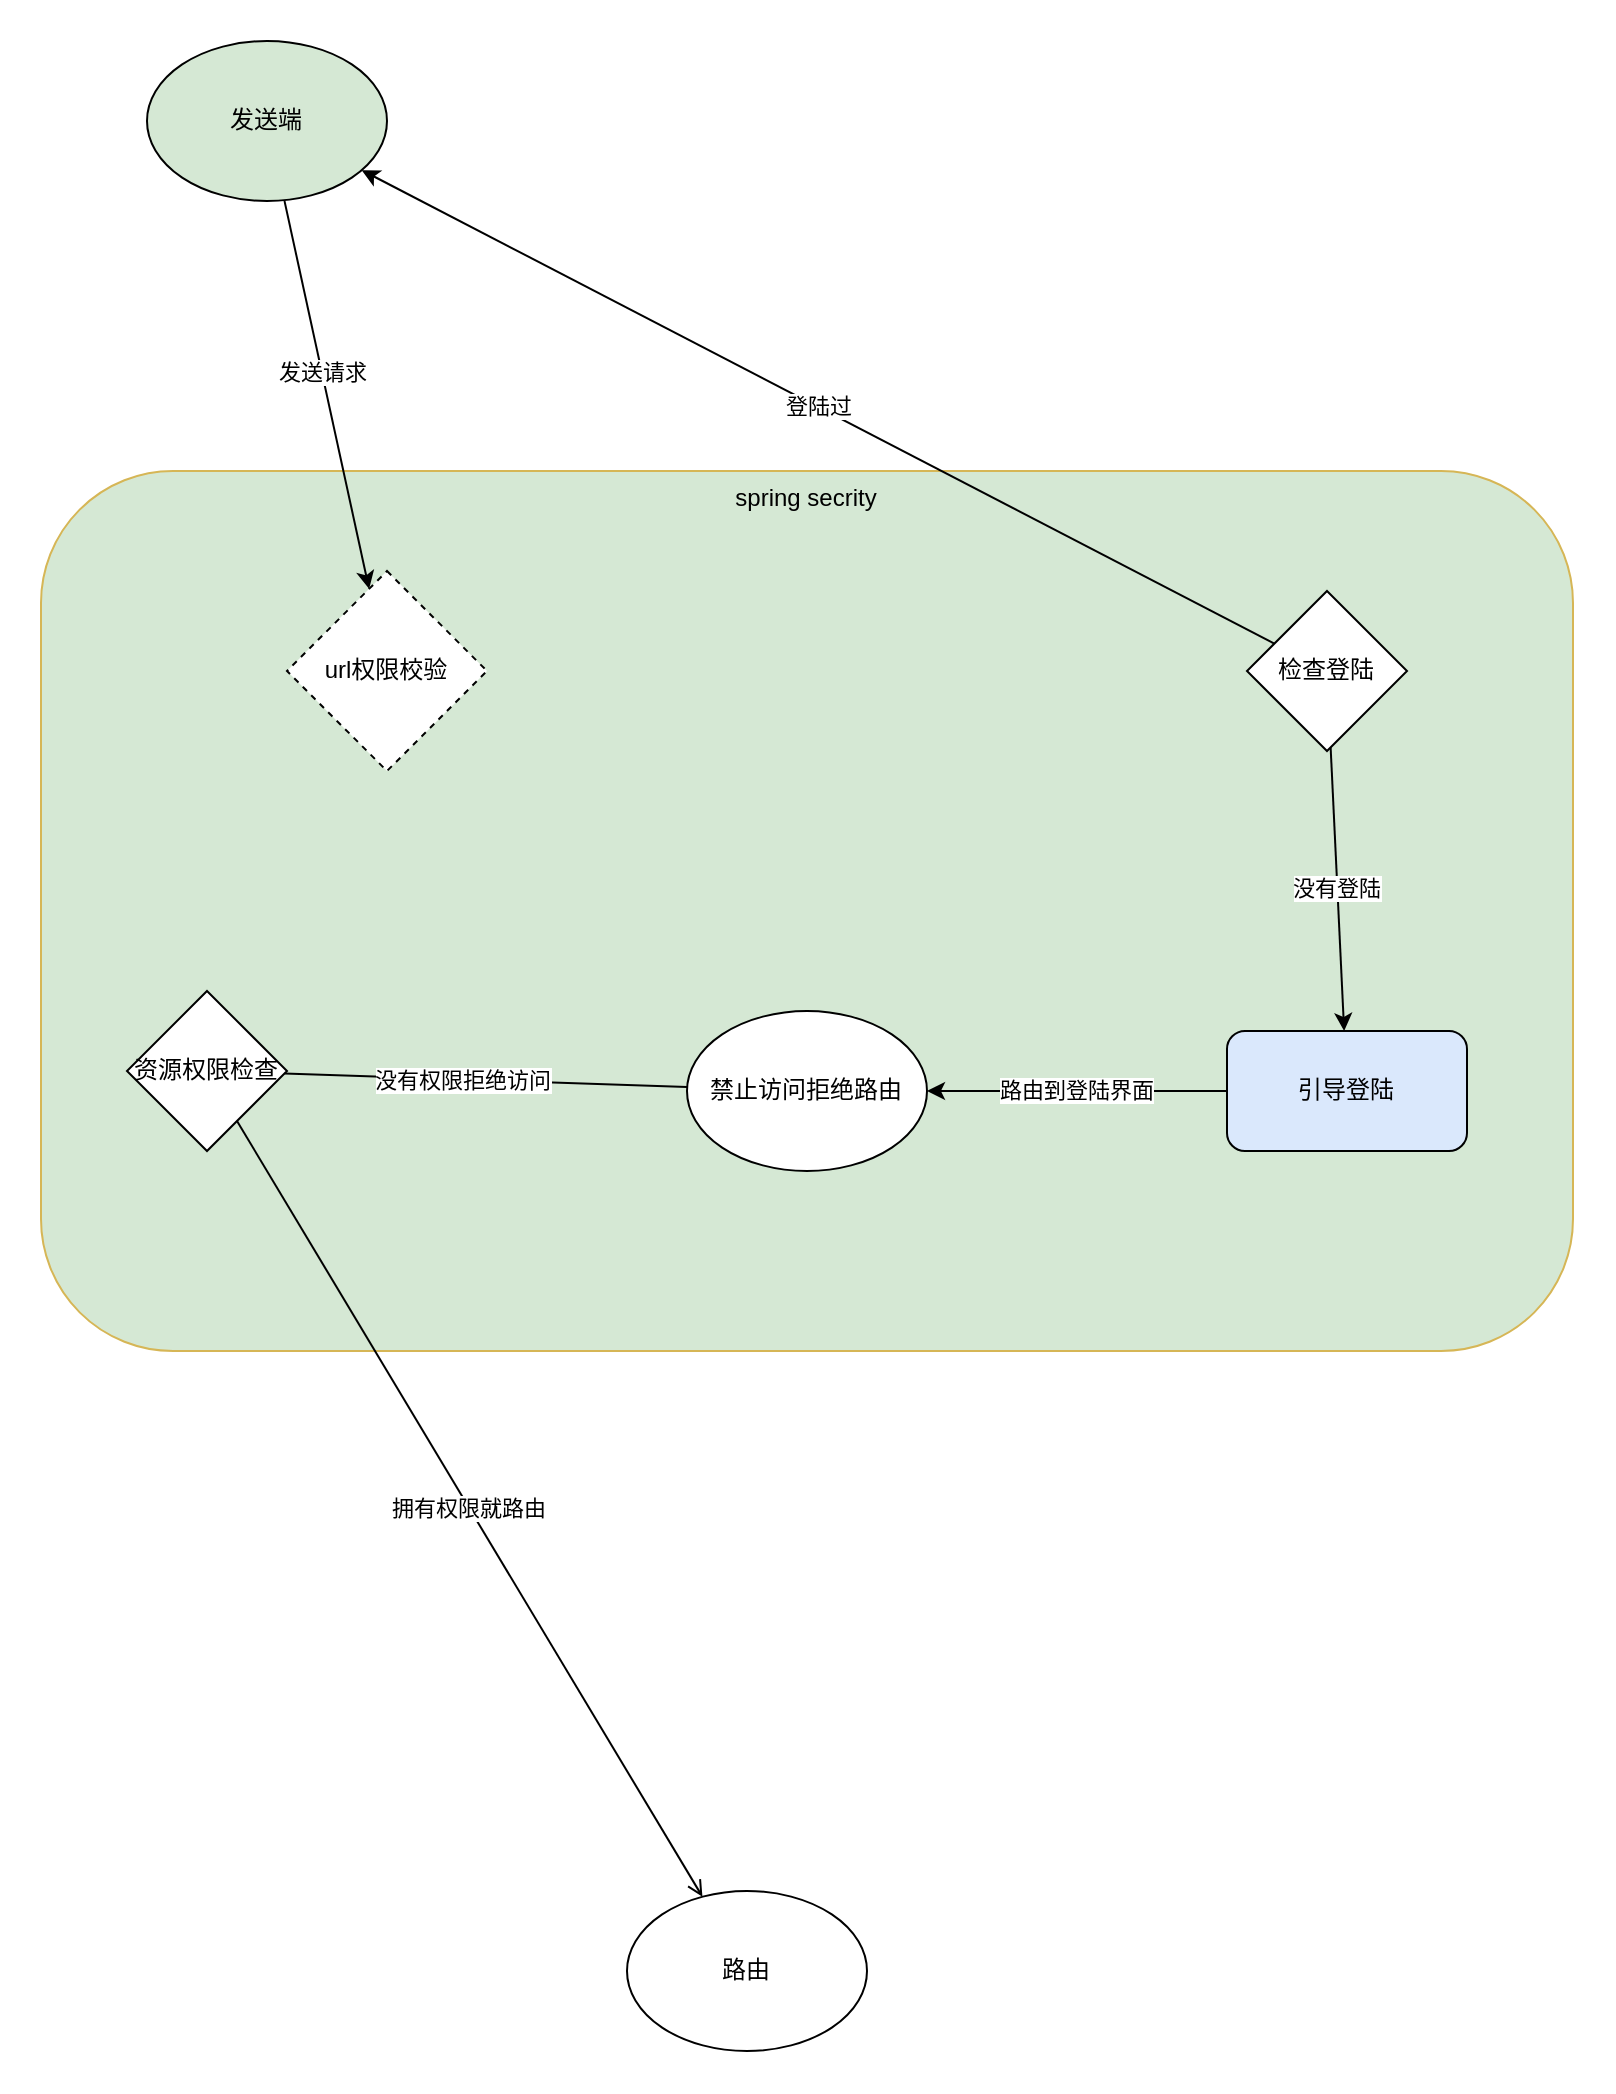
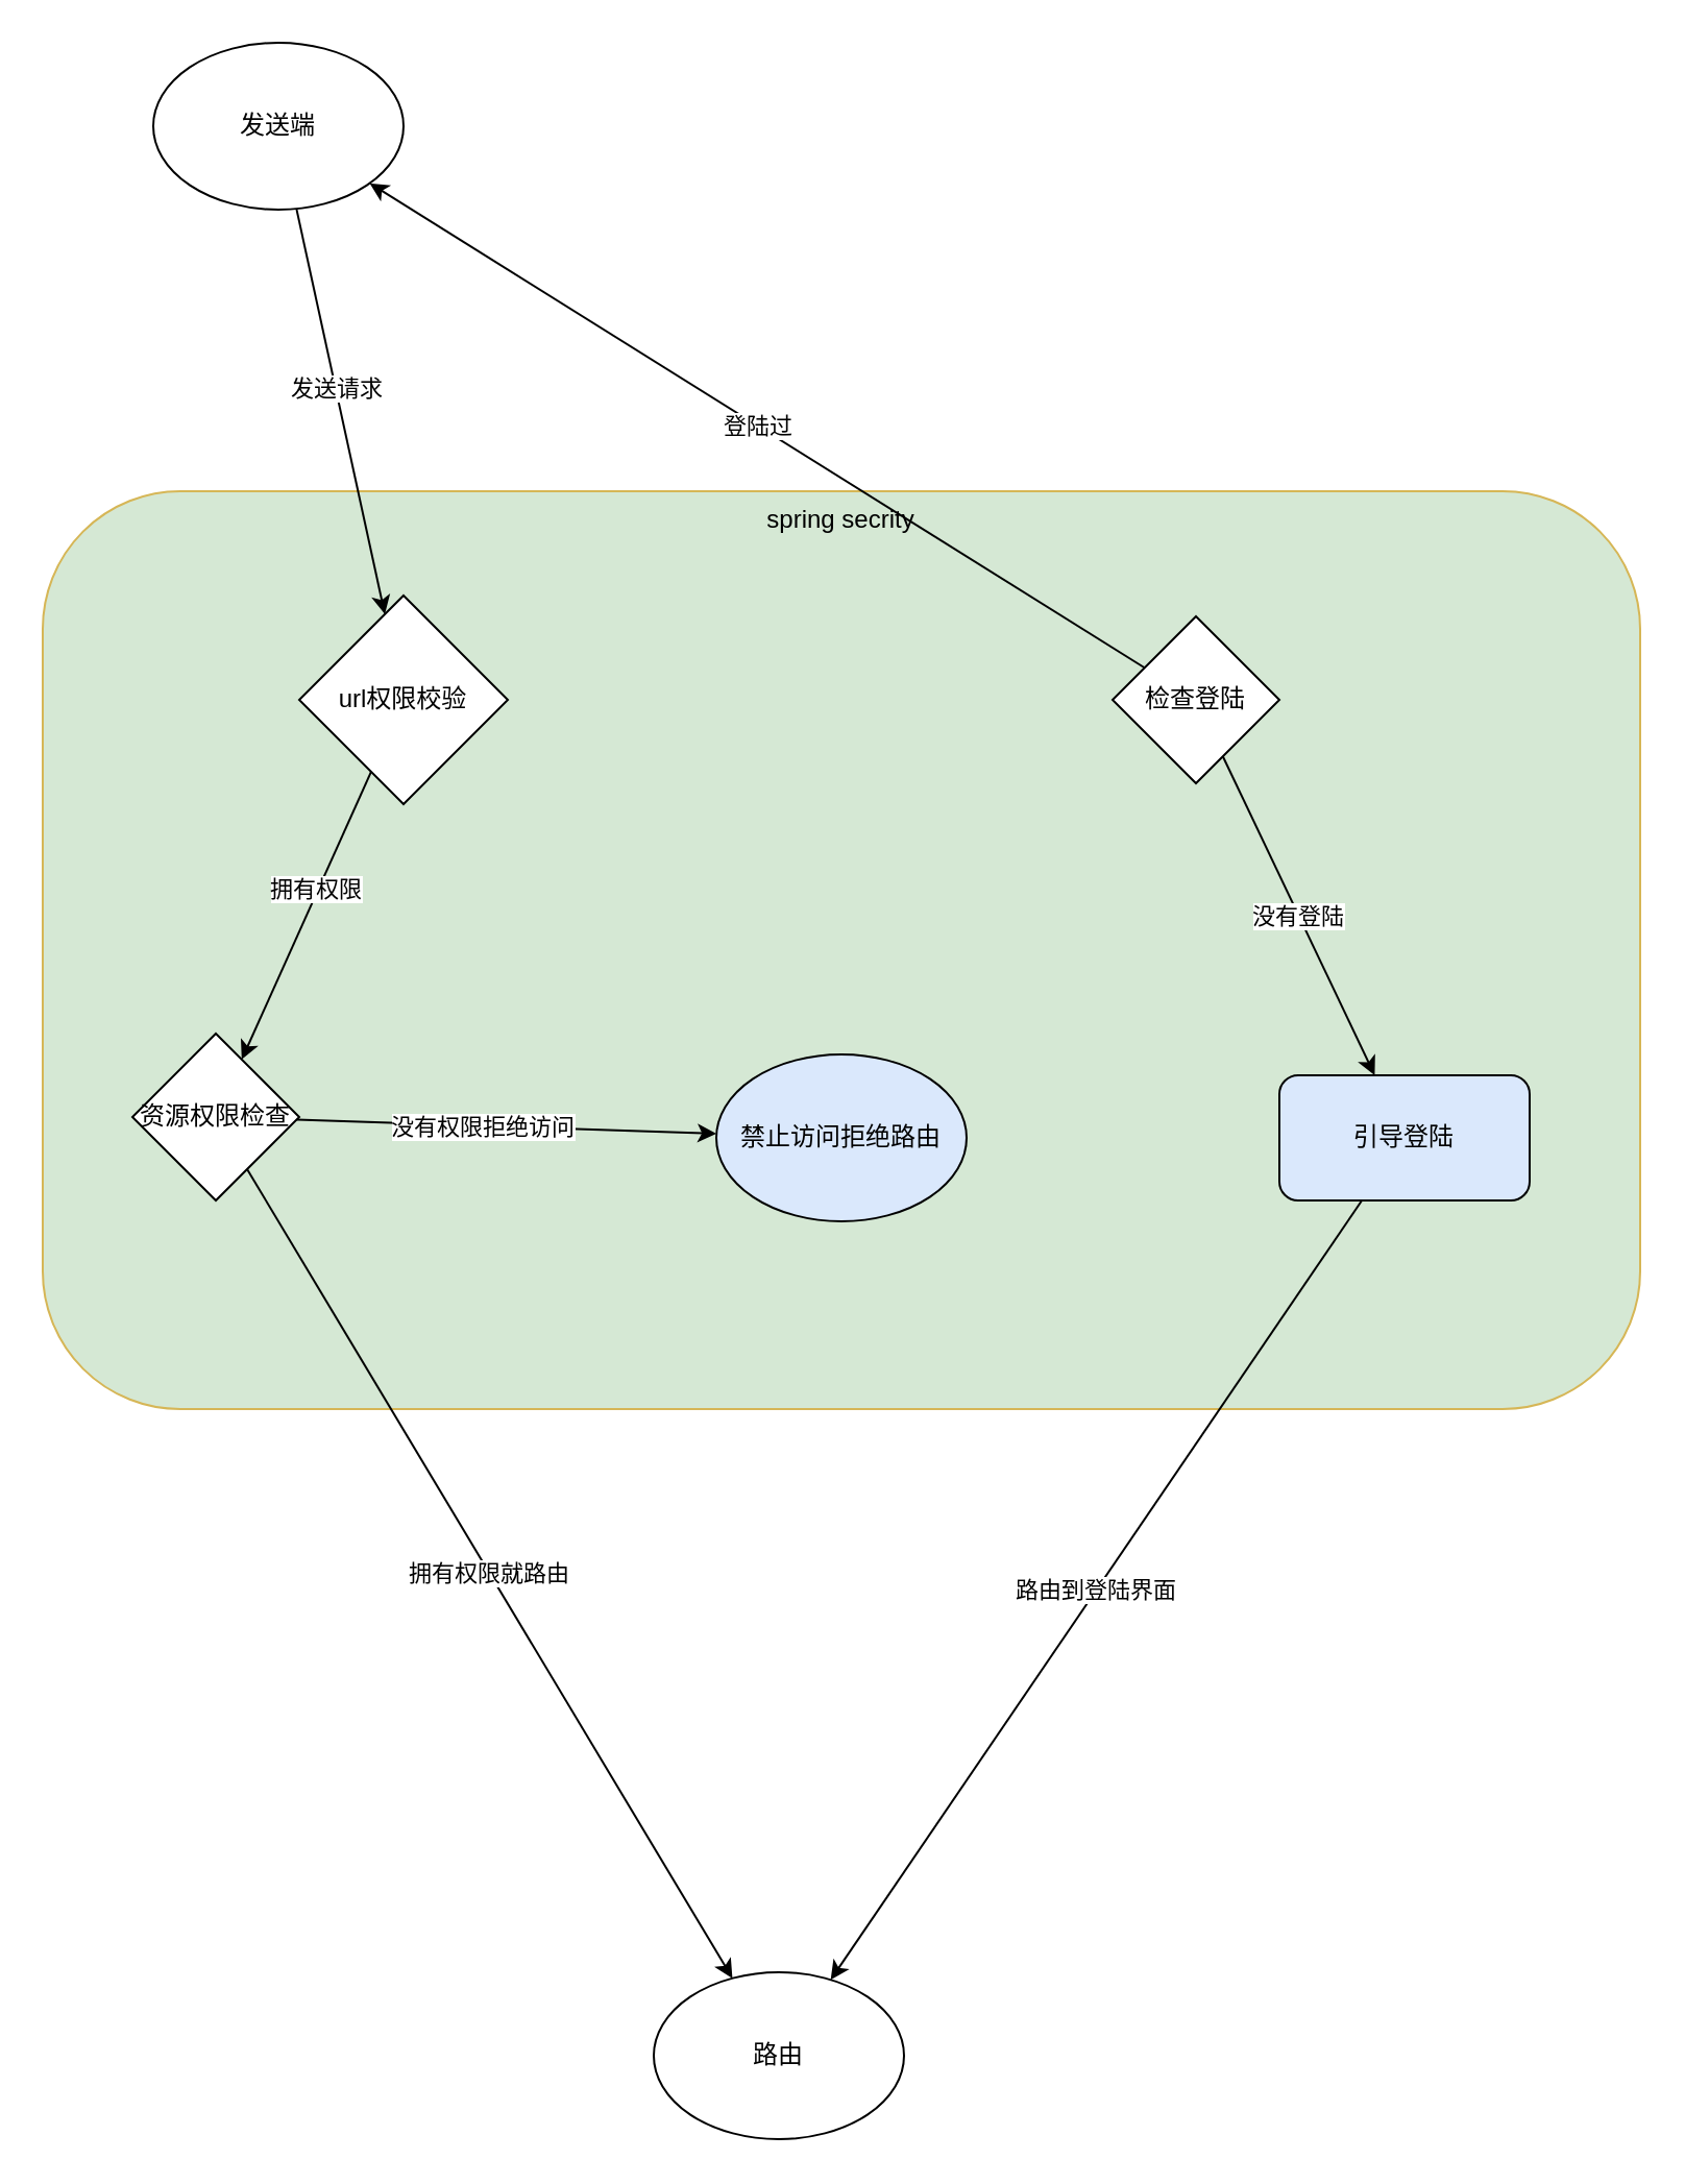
- <mxCell id="5" value="发送端" style="ellipse;whiteSpace=wrap;html=1;fillColor=#d5e8d4;" vertex="1" parent="1"><mxGeometry x="73" y="20" width="120" height="80" as="geometry" /></mxCell>
+ <mxCell id="5" value="发送端" style="ellipse;whiteSpace=wrap;html=1;" vertex="1" parent="1"><mxGeometry x="73" y="20" width="120" height="80" as="geometry" /></mxCell>
- <mxCell id="8" value="url权限校验" style="rhombus;whiteSpace=wrap;html=1;dashed=1;" vertex="1" parent="1"><mxGeometry x="143" y="285" width="100" height="100" as="geometry" /></mxCell>
+ <mxCell id="8" value="url权限校验" style="rhombus;whiteSpace=wrap;html=1;" vertex="1" parent="1"><mxGeometry x="143" y="285" width="100" height="100" as="geometry" /></mxCell>
- <mxCell id="11" value="检查登陆" style="rhombus;whiteSpace=wrap;html=1;" vertex="1" parent="1"><mxGeometry x="623" y="295" width="80" height="80" as="geometry" /></mxCell>
+ <mxCell id="11" value="检查登陆" style="rhombus;whiteSpace=wrap;html=1;" vertex="1" parent="1"><mxGeometry x="533" y="295" width="80" height="80" as="geometry" /></mxCell>
+ <mxCell id="6" style="edgeStyle=none;rounded=0;orthogonalLoop=1;jettySize=auto;html=1;" edge="1" parent="1" source="8" target="18"><mxGeometry relative="1" as="geometry"><mxPoint x="196" y="505" as="targetPoint" /></mxGeometry></mxCell>
+ <mxCell id="7" value="拥有权限" style="edgeLabel;html=1;align=center;verticalAlign=middle;resizable=0;points=[];" vertex="1" connectable="0" parent="6"><mxGeometry x="-0.18" y="-2" relative="1" as="geometry"><mxPoint as="offset" /></mxGeometry></mxCell>
- <mxCell id="16" style="edgeStyle=none;rounded=0;orthogonalLoop=1;jettySize=auto;html=1;endArrow=none;" edge="1" parent="1" source="18" target="20"><mxGeometry relative="1" as="geometry"><mxPoint x="387" y="535" as="targetPoint" /></mxGeometry></mxCell>
+ <mxCell id="16" style="edgeStyle=none;rounded=0;orthogonalLoop=1;jettySize=auto;html=1;" edge="1" parent="1" source="18" target="20"><mxGeometry relative="1" as="geometry"><mxPoint x="387" y="535" as="targetPoint" /></mxGeometry></mxCell>
- <mxCell id="20" value="&lt;span&gt;禁止访问拒绝路由&lt;/span&gt;" style="ellipse;whiteSpace=wrap;html=1;" vertex="1" parent="1"><mxGeometry x="343" y="505" width="120" height="80" as="geometry" /></mxCell>
+ <mxCell id="20" value="&lt;span&gt;禁止访问拒绝路由&lt;/span&gt;" style="ellipse;whiteSpace=wrap;html=1;fillColor=#dae8fc;" vertex="1" parent="1"><mxGeometry x="343" y="505" width="120" height="80" as="geometry" /></mxCell>
- <mxCell id="13" value="路由到登陆界面" style="edgeStyle=none;rounded=0;orthogonalLoop=1;jettySize=auto;html=1;" edge="1" parent="1" source="14" target="20"><mxGeometry relative="1" as="geometry" /></mxCell>
+ <mxCell id="13" value="路由到登陆界面" style="edgeStyle=none;rounded=0;orthogonalLoop=1;jettySize=auto;html=1;" edge="1" parent="1" source="14" target="12"><mxGeometry relative="1" as="geometry" /></mxCell>
- <mxCell id="15" value="拥有权限就路由" style="edgeStyle=none;rounded=0;orthogonalLoop=1;jettySize=auto;html=1;endArrow=open;" edge="1" parent="1" source="18" target="12"><mxGeometry relative="1" as="geometry"><mxPoint x="193" y="655" as="targetPoint" /></mxGeometry></mxCell>
+ <mxCell id="15" value="拥有权限就路由" style="edgeStyle=none;rounded=0;orthogonalLoop=1;jettySize=auto;html=1;" edge="1" parent="1" source="18" target="12"><mxGeometry relative="1" as="geometry"><mxPoint x="193" y="655" as="targetPoint" /></mxGeometry></mxCell>
